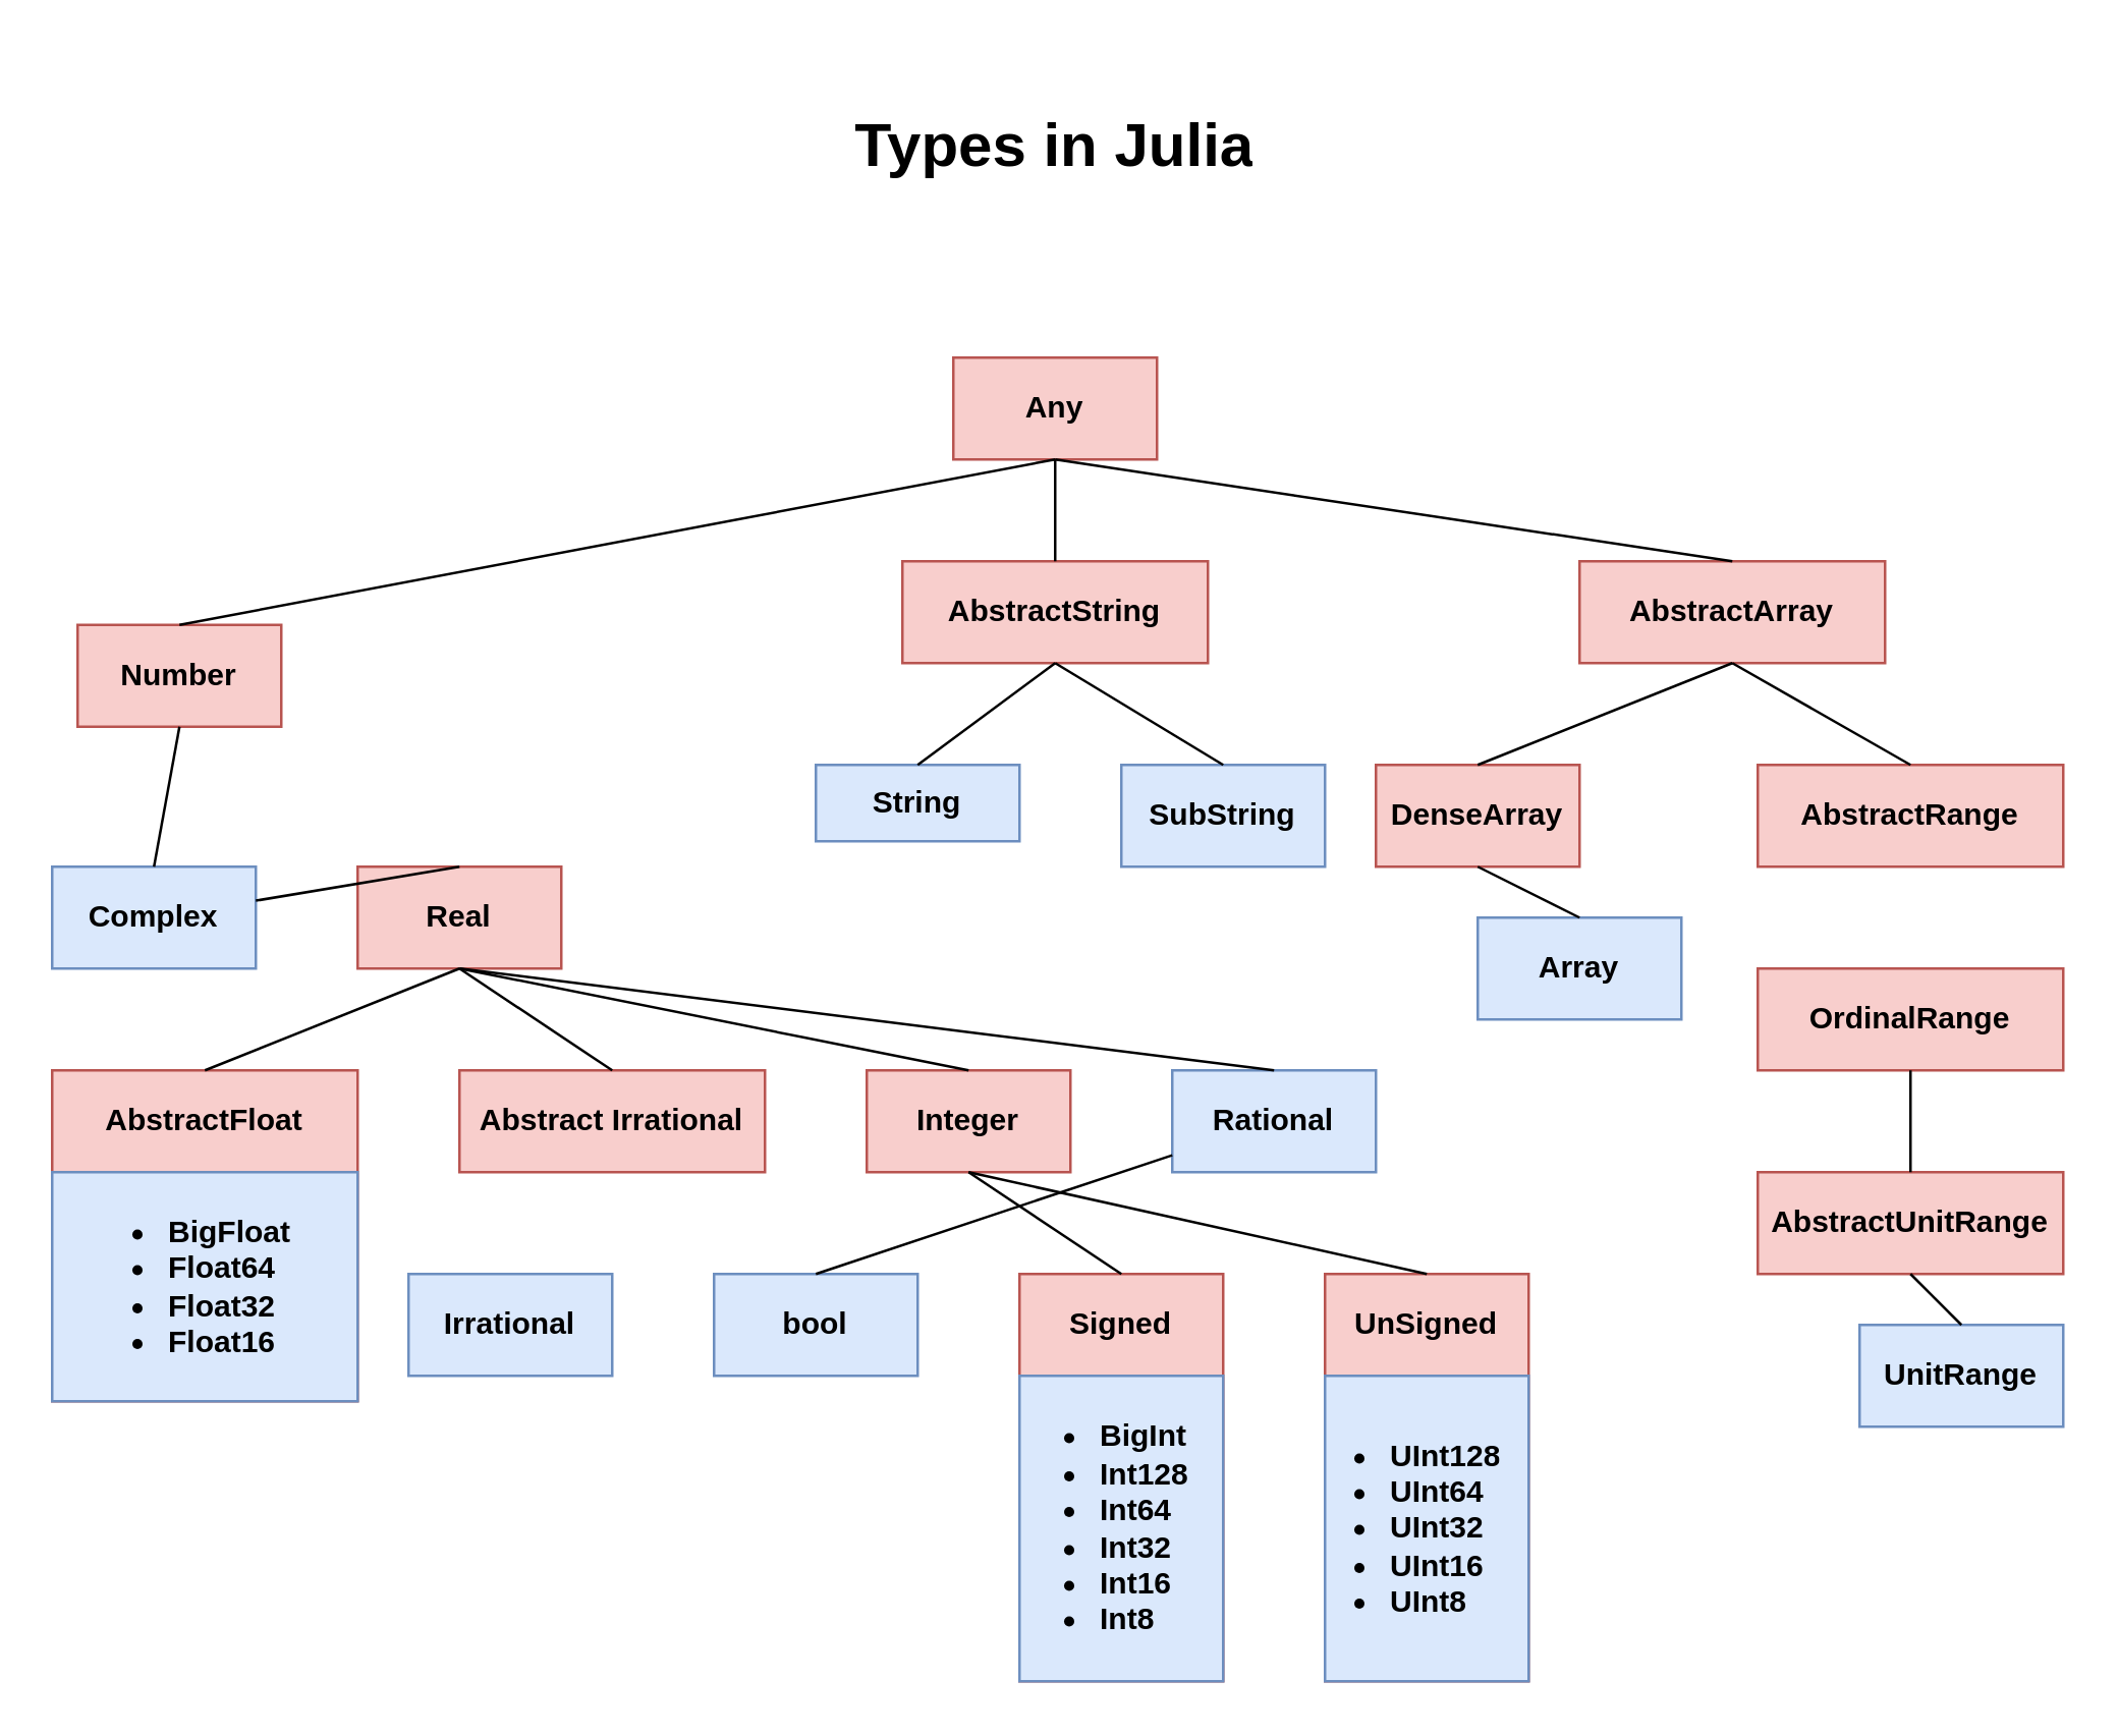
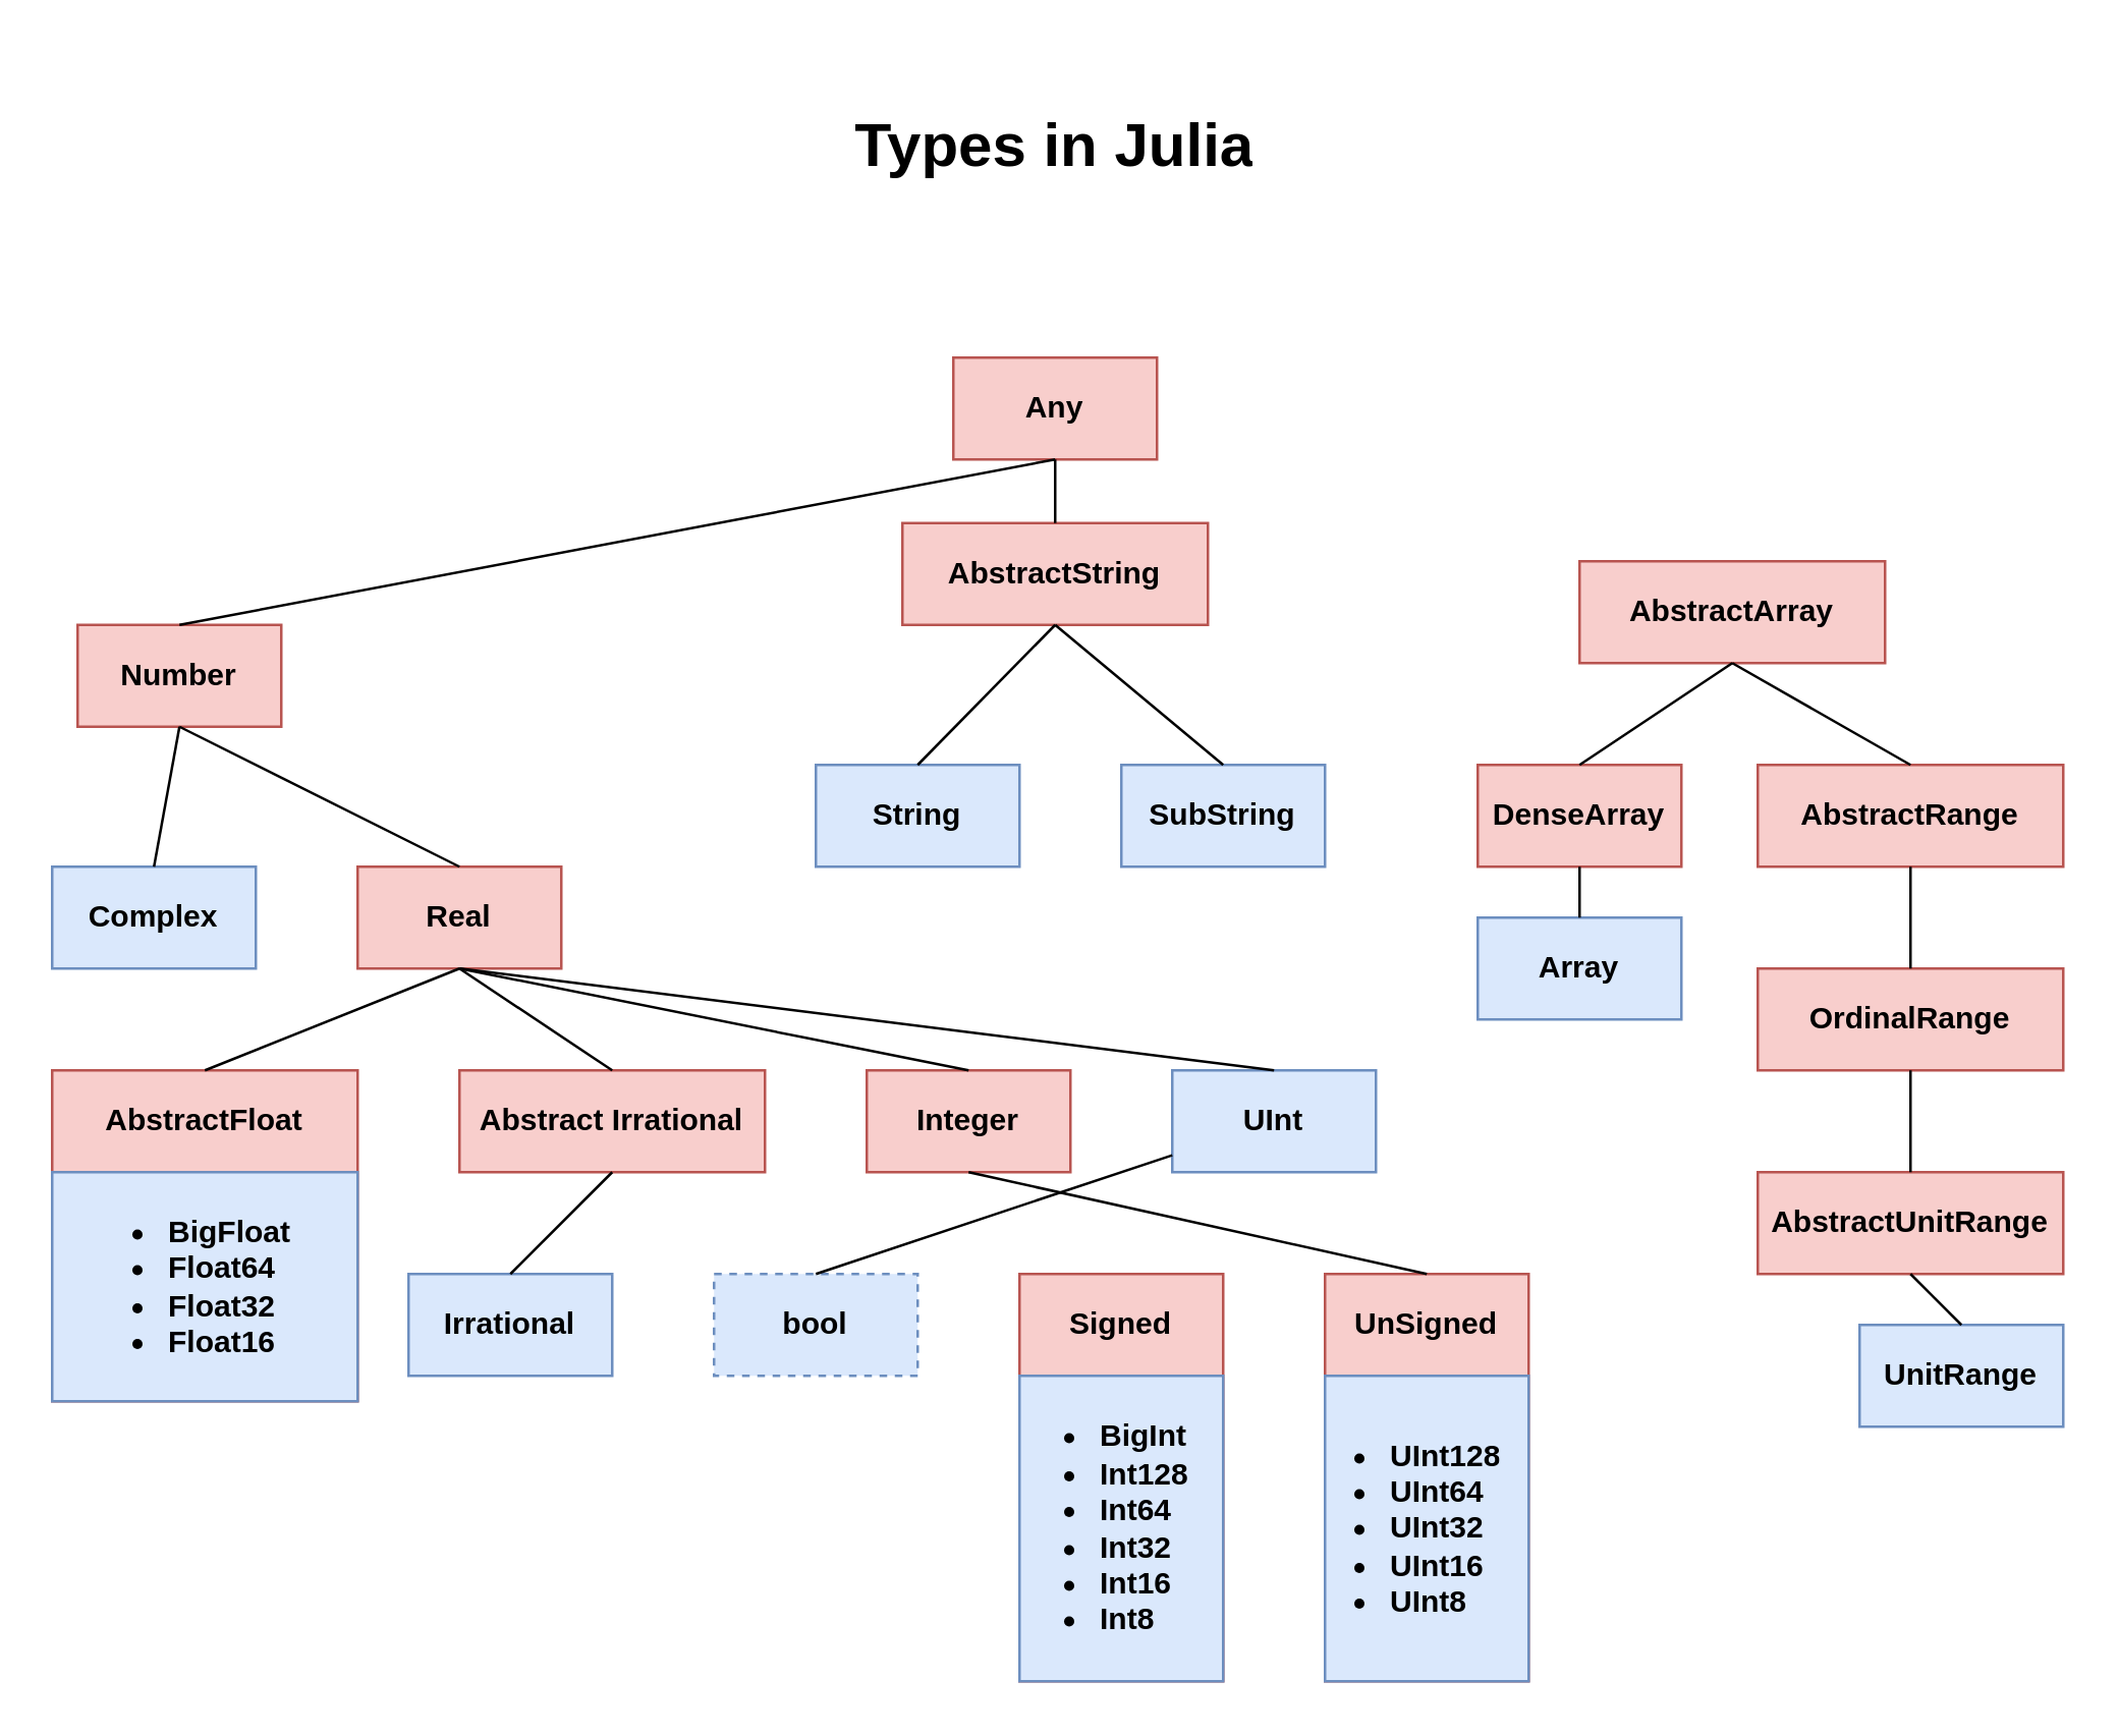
- <mxCell id="29" value="" style="endArrow=none;html=1;rounded=0;curved=1;entryX=0.5;entryY=0;entryDx=0;entryDy=0;exitX=0.5;exitY=0;exitDx=0;exitDy=0;" parent="1" source="7" target="2" edge="1"><mxGeometry width="50" height="50" relative="1" as="geometry"><mxPoint x="400" y="400" as="sourcePoint" /><mxPoint x="450" y="350" as="targetPoint" /></mxGeometry></mxCell>
- <mxCell id="6" value="&lt;b&gt;AbstractString&lt;/b&gt;" style="whiteSpace=wrap;html=1;fillColor=#f8cecc;strokeColor=#b85450;" parent="1" vertex="1"><mxGeometry x="354" y="220" width="120" height="40" as="geometry" /></mxCell>
+ <mxCell id="6" value="&lt;b&gt;AbstractString&lt;/b&gt;" style="whiteSpace=wrap;html=1;fillColor=#f8cecc;strokeColor=#b85450;" parent="1" vertex="1"><mxGeometry x="354" y="205" width="120" height="40" as="geometry" /></mxCell>
- <mxCell id="14" value="&lt;b&gt;String&lt;/b&gt;" style="whiteSpace=wrap;html=1;fillColor=#dae8fc;strokeColor=#6c8ebf;" parent="1" vertex="1"><mxGeometry x="320" y="300" width="80" height="30" as="geometry" /></mxCell>
+ <mxCell id="14" value="&lt;b&gt;String&lt;/b&gt;" style="whiteSpace=wrap;html=1;fillColor=#dae8fc;strokeColor=#6c8ebf;" parent="1" vertex="1"><mxGeometry x="320" y="300" width="80" height="40" as="geometry" /></mxCell>
- <mxCell id="30" value="&lt;b&gt;DenseArray&lt;/b&gt;" style="whiteSpace=wrap;html=1;fillColor=#f8cecc;strokeColor=#b85450;" vertex="1" parent="1"><mxGeometry x="540" y="300" width="80" height="40" as="geometry" /></mxCell>
+ <mxCell id="30" value="&lt;b&gt;DenseArray&lt;/b&gt;" style="whiteSpace=wrap;html=1;fillColor=#f8cecc;strokeColor=#b85450;" vertex="1" parent="1"><mxGeometry x="580" y="300" width="80" height="40" as="geometry" /></mxCell>
- <mxCell id="17" value="" style="endArrow=none;html=1;rounded=0;curved=1;exitX=0.5;exitY=0;exitDx=0;exitDy=0;" parent="1" source="10" target="9" edge="1"><mxGeometry width="50" height="50" relative="1" as="geometry"><mxPoint x="180" y="320" as="sourcePoint" /><mxPoint x="240" y="240" as="targetPoint" /></mxGeometry></mxCell>
+ <mxCell id="17" value="" style="endArrow=none;html=1;rounded=0;curved=1;exitX=0.5;exitY=0;exitDx=0;exitDy=0;entryX=0.5;entryY=1;entryDx=0;entryDy=0;" parent="1" source="10" target="5" edge="1"><mxGeometry width="50" height="50" relative="1" as="geometry"><mxPoint x="180" y="320" as="sourcePoint" /><mxPoint x="240" y="240" as="targetPoint" /></mxGeometry></mxCell>
+ <mxCell id="39" value="" style="endArrow=none;html=1;rounded=0;exitX=0.5;exitY=0;exitDx=0;exitDy=0;entryX=0.5;entryY=1;entryDx=0;entryDy=0;" edge="1" parent="1" source="35" target="34"><mxGeometry width="50" height="50" relative="1" as="geometry"><mxPoint x="700" y="630" as="sourcePoint" /><mxPoint x="750" y="580" as="targetPoint" /></mxGeometry></mxCell>
- <mxCell id="20" value="&lt;b&gt;Rational&lt;/b&gt;" style="rounded=0;whiteSpace=wrap;html=1;fillColor=#dae8fc;strokeColor=#6c8ebf;" parent="1" vertex="1"><mxGeometry x="460" y="420" width="80" height="40" as="geometry" /></mxCell>
+ <mxCell id="20" value="&lt;b&gt;UInt&lt;/b&gt;" style="rounded=0;whiteSpace=wrap;html=1;fillColor=#dae8fc;strokeColor=#6c8ebf;" parent="1" vertex="1"><mxGeometry x="460" y="420" width="80" height="40" as="geometry" /></mxCell>
+ <mxCell id="28" value="" style="endArrow=none;html=1;rounded=0;curved=1;exitX=0.5;exitY=0;exitDx=0;exitDy=0;entryX=0.5;entryY=1;entryDx=0;entryDy=0;" parent="1" source="13" target="11" edge="1"><mxGeometry width="50" height="50" relative="1" as="geometry"><mxPoint x="400" y="430" as="sourcePoint" /><mxPoint x="450" y="380" as="targetPoint" /></mxGeometry></mxCell>
- <mxCell id="47" value="" style="endArrow=none;html=1;rounded=0;exitX=0.5;exitY=0;exitDx=0;exitDy=0;entryX=0.5;entryY=1;entryDx=0;entryDy=0;" edge="1" parent="1" source="45" target="12"><mxGeometry width="50" height="50" relative="1" as="geometry"><mxPoint x="270" y="660" as="sourcePoint" /><mxPoint x="370" y="480" as="targetPoint" /></mxGeometry></mxCell>
- <mxCell id="26" value="&lt;b&gt;bool&lt;/b&gt;" style="rounded=0;whiteSpace=wrap;html=1;fillColor=#dae8fc;strokeColor=#6c8ebf;" parent="1" vertex="1"><mxGeometry x="280" y="500" width="80" height="40" as="geometry" /></mxCell>
+ <mxCell id="26" value="&lt;b&gt;bool&lt;/b&gt;" style="rounded=0;whiteSpace=wrap;html=1;fillColor=#dae8fc;strokeColor=#6c8ebf;dashed=1;" parent="1" vertex="1"><mxGeometry x="280" y="500" width="80" height="40" as="geometry" /></mxCell>
